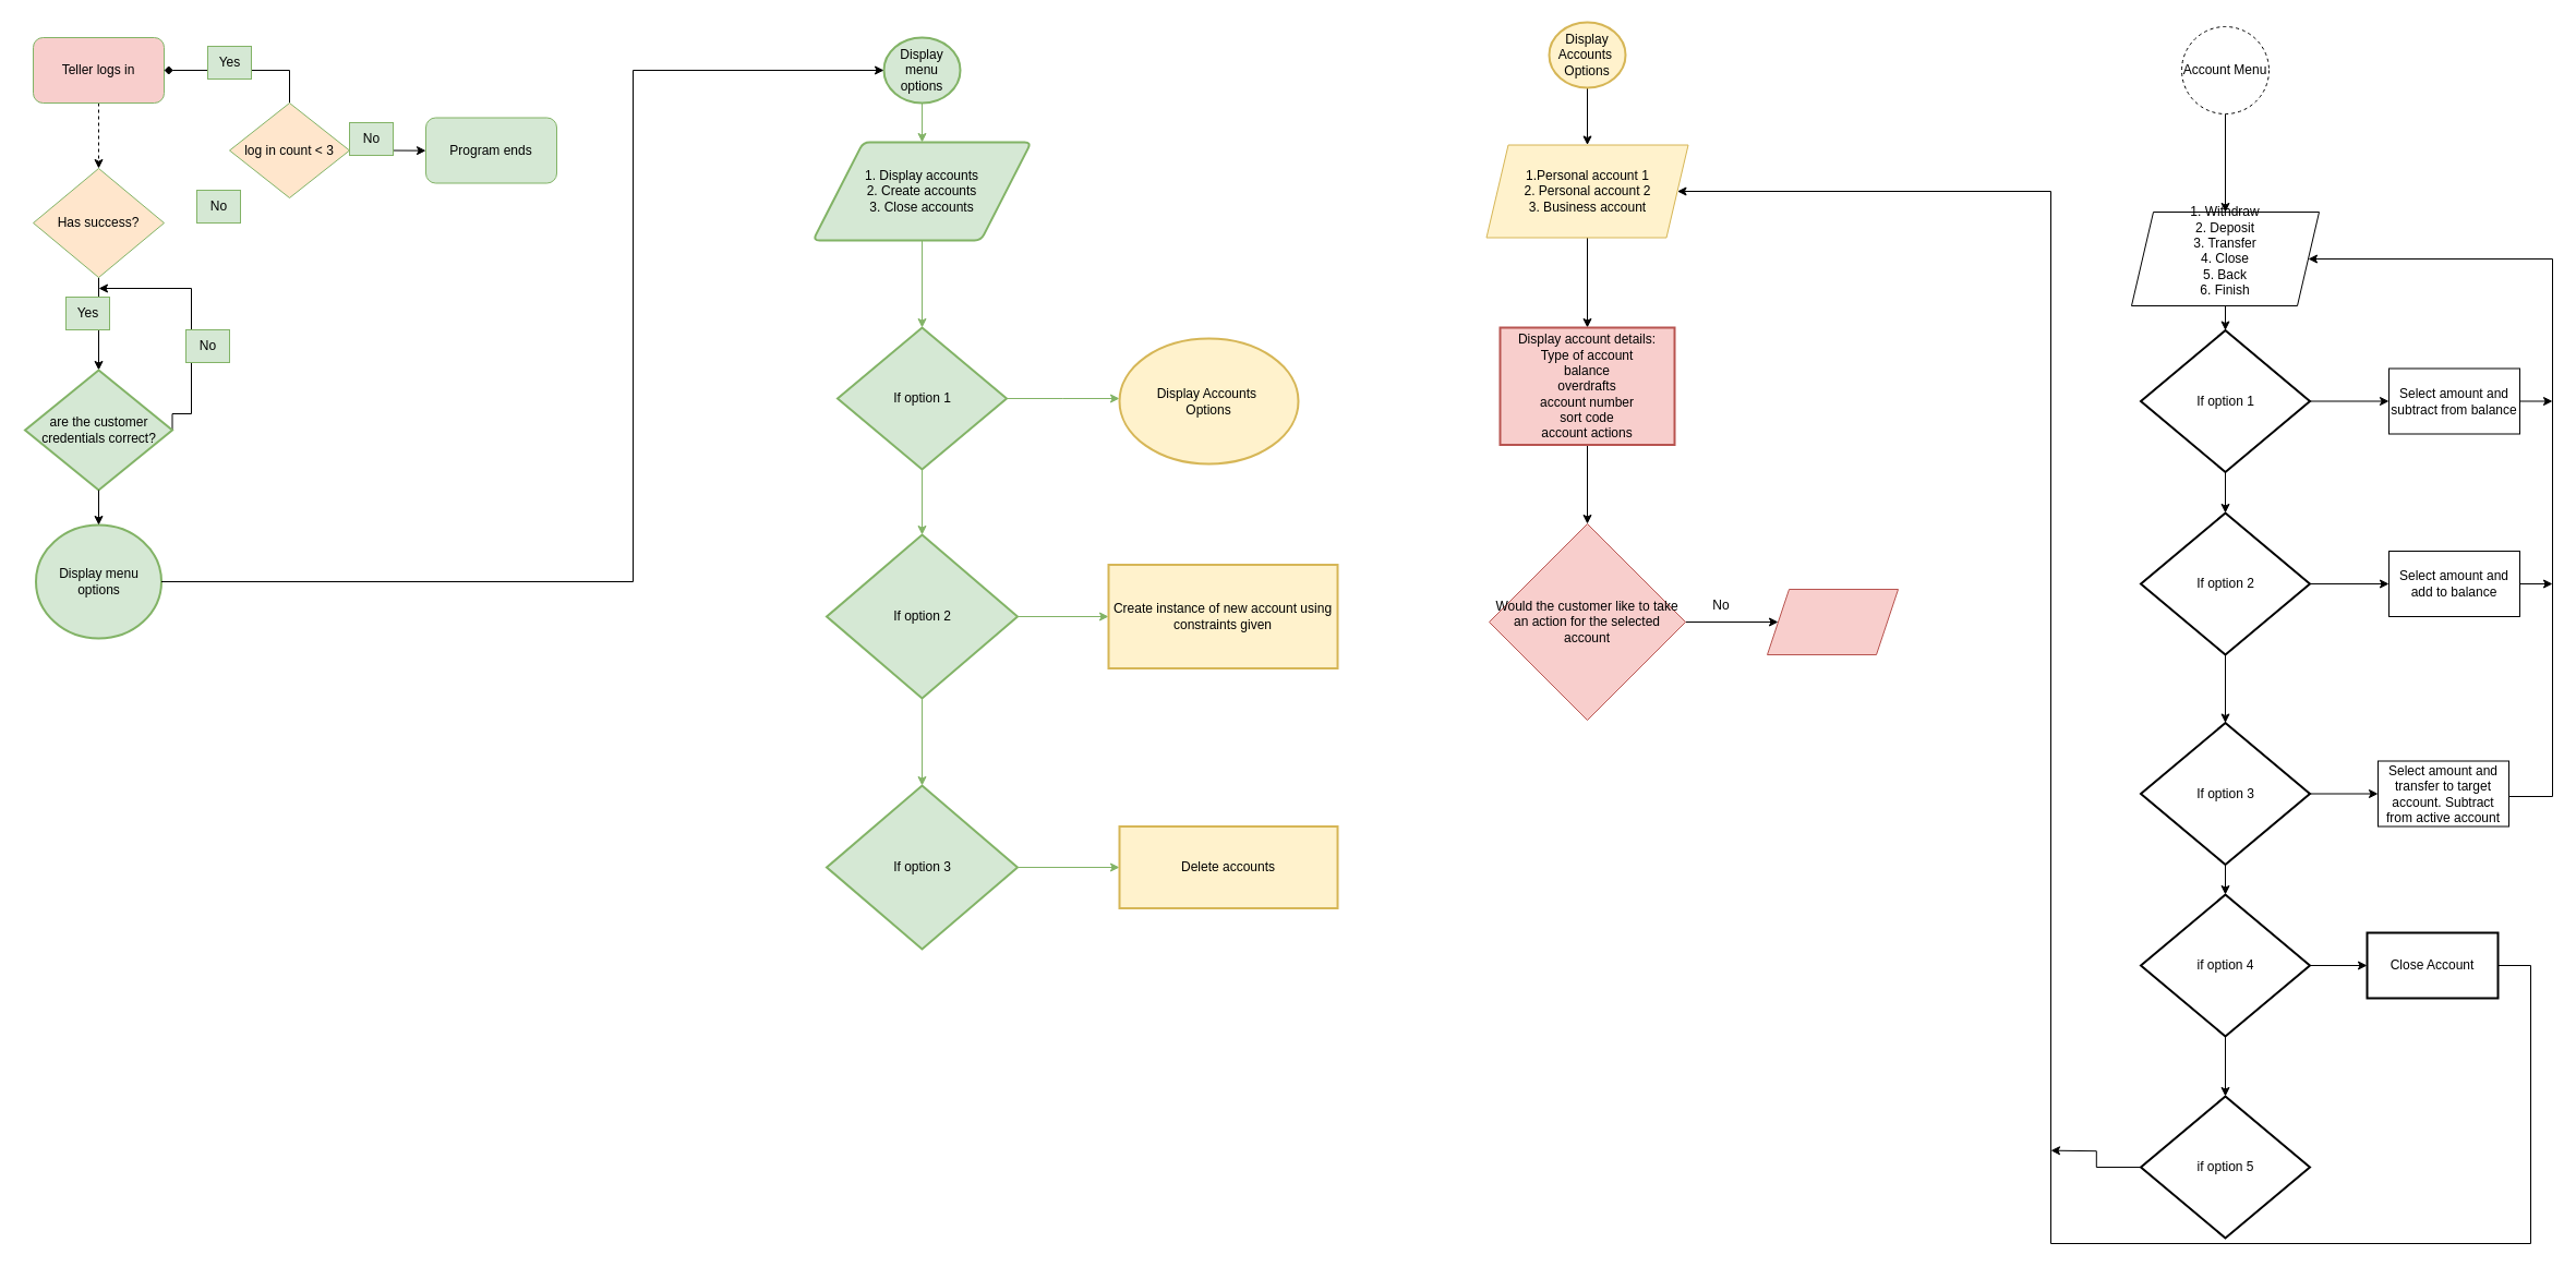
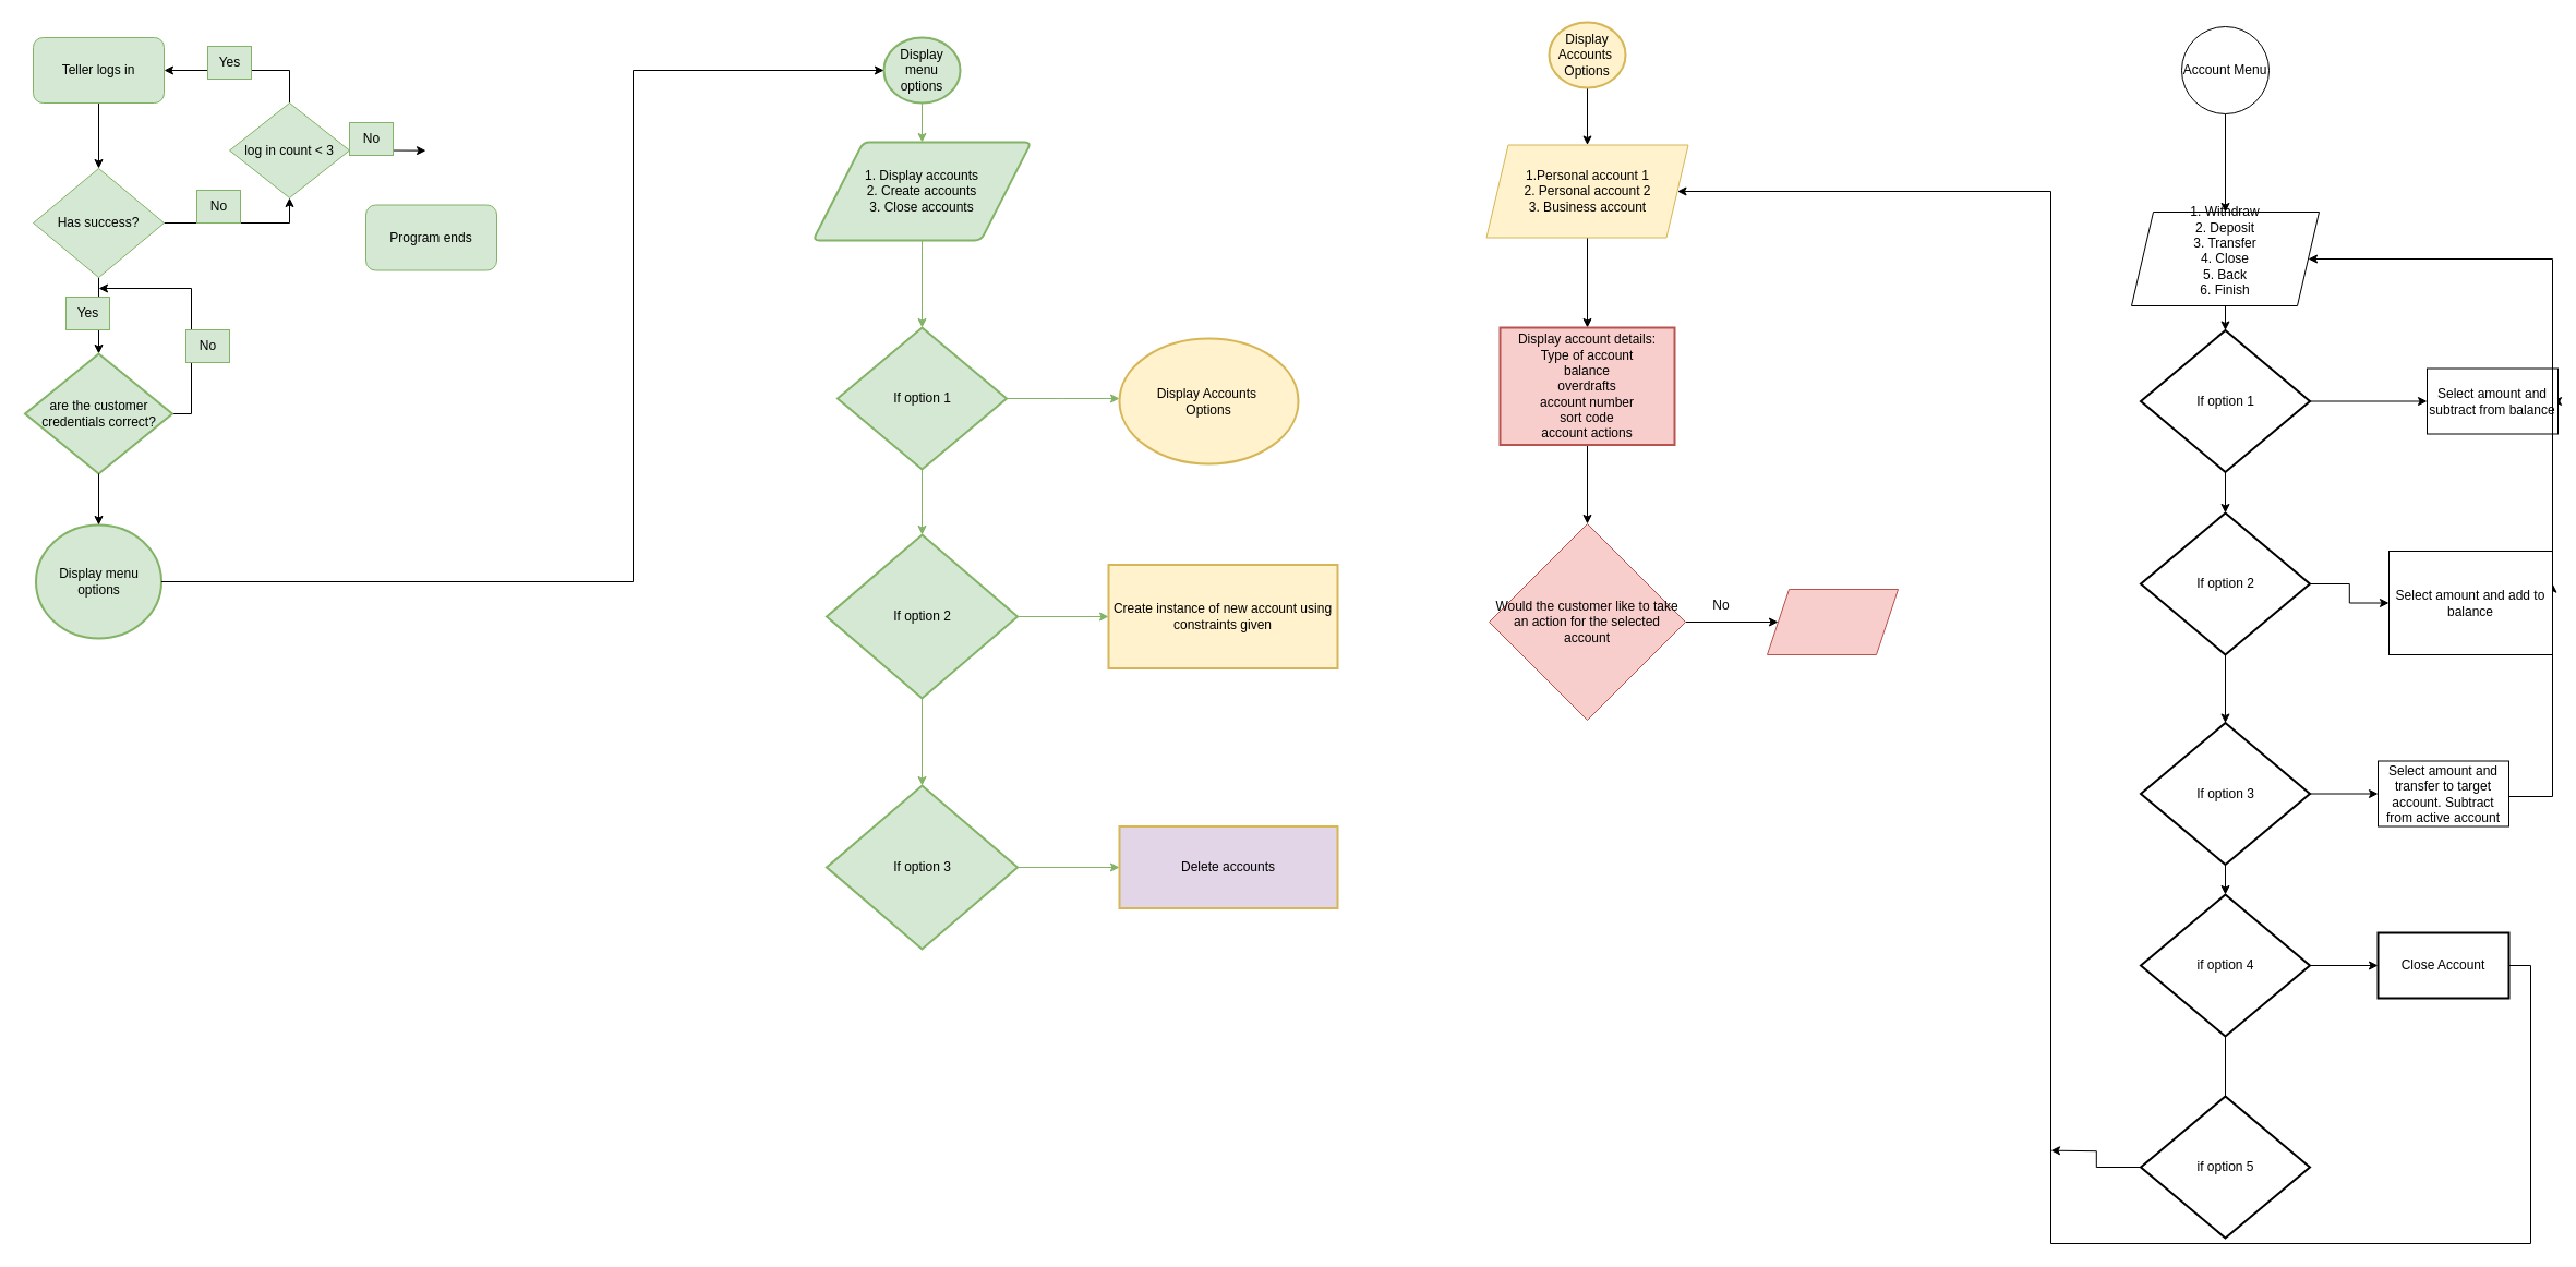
- <mxCell id="4" value="Teller logs in" style="rounded=1;whiteSpace=wrap;html=1;fillColor=#f8cecc;strokeColor=#82b366;" vertex="1" parent="2"><mxGeometry x="10" width="120" height="60" as="geometry" /></mxCell>
+ <mxCell id="4" value="Teller logs in" style="rounded=1;whiteSpace=wrap;html=1;fillColor=#d5e8d4;strokeColor=#82b366;" vertex="1" parent="2"><mxGeometry x="10" width="120" height="60" as="geometry" /></mxCell>
- <mxCell id="10" style="edgeStyle=orthogonalEdgeStyle;rounded=0;orthogonalLoop=1;jettySize=auto;html=1;exitX=0.5;exitY=0;exitDx=0;exitDy=0;entryX=1;entryY=0.5;entryDx=0;entryDy=0;endArrow=diamond;" edge="1" parent="2" source="12" target="4"><mxGeometry relative="1" as="geometry" /></mxCell>
+ <mxCell id="10" style="edgeStyle=orthogonalEdgeStyle;rounded=0;orthogonalLoop=1;jettySize=auto;html=1;exitX=0.5;exitY=0;exitDx=0;exitDy=0;entryX=1;entryY=0.5;entryDx=0;entryDy=0;" edge="1" parent="2" source="12" target="4"><mxGeometry relative="1" as="geometry" /></mxCell>
- <mxCell id="46" value="Account Menu" style="ellipse;whiteSpace=wrap;html=1;aspect=fixed;dashed=1;" vertex="1" parent="1"><mxGeometry x="2000" y="24" width="80" height="80" as="geometry" /></mxCell>
+ <mxCell id="46" value="Account Menu" style="ellipse;whiteSpace=wrap;html=1;aspect=fixed;" vertex="1" parent="1"><mxGeometry x="2000" y="24" width="80" height="80" as="geometry" /></mxCell>
- <mxCell id="3" style="edgeStyle=orthogonalEdgeStyle;rounded=0;orthogonalLoop=1;jettySize=auto;html=1;exitX=0.5;exitY=1;exitDx=0;exitDy=0;dashed=1;" edge="1" parent="2" source="4" target="7"><mxGeometry relative="1" as="geometry" /></mxCell>
+ <mxCell id="3" style="edgeStyle=orthogonalEdgeStyle;rounded=0;orthogonalLoop=1;jettySize=auto;html=1;exitX=0.5;exitY=1;exitDx=0;exitDy=0;" edge="1" parent="2" source="4" target="7"><mxGeometry relative="1" as="geometry" /></mxCell>
- <mxCell id="12" value="log in count &amp;lt; 3" style="rhombus;whiteSpace=wrap;html=1;fillColor=#ffe6cc;strokeColor=#82b366;" vertex="1" parent="2"><mxGeometry x="190" y="60" width="110" height="87" as="geometry" /></mxCell>
+ <mxCell id="12" value="log in count &amp;lt; 3" style="rhombus;whiteSpace=wrap;html=1;fillColor=#d5e8d4;strokeColor=#82b366;" vertex="1" parent="2"><mxGeometry x="190" y="60" width="110" height="87" as="geometry" /></mxCell>
- <mxCell id="14" value="Program ends" style="rounded=1;whiteSpace=wrap;html=1;fillColor=#d5e8d4;strokeColor=#82b366;" vertex="1" parent="2"><mxGeometry x="370" y="73.5" width="120" height="60" as="geometry" /></mxCell>
+ <mxCell id="14" value="Program ends" style="rounded=1;whiteSpace=wrap;html=1;fillColor=#d5e8d4;strokeColor=#82b366;" vertex="1" parent="2"><mxGeometry x="315" y="153.5" width="120" height="60" as="geometry" /></mxCell>
- <mxCell id="7" value="Has success?" style="rhombus;whiteSpace=wrap;html=1;fillColor=#ffe6cc;strokeColor=#82b366;" vertex="1" parent="2"><mxGeometry x="10" y="120" width="120" height="100" as="geometry" /></mxCell>
+ <mxCell id="7" value="Has success?" style="rhombus;whiteSpace=wrap;html=1;fillColor=#d5e8d4;strokeColor=#82b366;" vertex="1" parent="2"><mxGeometry x="10" y="120" width="120" height="100" as="geometry" /></mxCell>
+ <mxCell id="6" style="edgeStyle=orthogonalEdgeStyle;rounded=0;orthogonalLoop=1;jettySize=auto;html=1;exitX=1;exitY=0.5;exitDx=0;exitDy=0;entryX=0.5;entryY=1;entryDx=0;entryDy=0;" edge="1" parent="2" source="7" target="12"><mxGeometry relative="1" as="geometry"><mxPoint x="230" y="110" as="targetPoint" /></mxGeometry></mxCell>
- <mxCell id="59" value="Select amount and subtract from balance" style="rounded=0;whiteSpace=wrap;html=1;" vertex="1" parent="1"><mxGeometry x="2190" y="337.5" width="120" height="60" as="geometry" /></mxCell>
+ <mxCell id="59" value="Select amount and subtract from balance" style="rounded=0;whiteSpace=wrap;html=1;" vertex="1" parent="1"><mxGeometry x="2225" y="337.5" width="120" height="60" as="geometry" /></mxCell>
- <mxCell id="17" value="are the customer credentials correct?" style="strokeWidth=2;html=1;shape=mxgraph.flowchart.decision;whiteSpace=wrap;fillColor=#d5e8d4;strokeColor=#82b366;" vertex="1" parent="2"><mxGeometry x="2.5" y="305" width="135" height="110" as="geometry" /></mxCell>
+ <mxCell id="17" value="are the customer credentials correct?" style="strokeWidth=2;html=1;shape=mxgraph.flowchart.decision;whiteSpace=wrap;fillColor=#d5e8d4;strokeColor=#82b366;" vertex="1" parent="2"><mxGeometry x="2.5" y="290" width="135" height="110" as="geometry" /></mxCell>
- <mxCell id="61" value="Select amount and add to balance" style="rounded=0;whiteSpace=wrap;html=1;" vertex="1" parent="1"><mxGeometry x="2190" y="505" width="120" height="60" as="geometry" /></mxCell>
+ <mxCell id="61" value="Select amount and add to balance" style="rounded=0;whiteSpace=wrap;html=1;" vertex="1" parent="1"><mxGeometry x="2190" y="505" width="150" height="95" as="geometry" /></mxCell>
- <mxCell id="34" value="Delete accounts" style="whiteSpace=wrap;html=1;strokeWidth=2;fillColor=#fff2cc;strokeColor=#d6b656;" vertex="1" parent="1"><mxGeometry x="1026" y="757.5" width="200" height="75" as="geometry" /></mxCell>
+ <mxCell id="34" value="Delete accounts" style="whiteSpace=wrap;html=1;strokeWidth=2;fillColor=#e1d5e7;strokeColor=#d6b656;" vertex="1" parent="1"><mxGeometry x="1026" y="757.5" width="200" height="75" as="geometry" /></mxCell>
- <mxCell id="70" value="Close Account" style="whiteSpace=wrap;html=1;strokeWidth=2;" vertex="1" parent="1"><mxGeometry x="2170" y="855" width="120" height="60" as="geometry" /></mxCell>
+ <mxCell id="70" value="Close Account" style="whiteSpace=wrap;html=1;strokeWidth=2;" vertex="1" parent="1"><mxGeometry x="2180" y="855" width="120" height="60" as="geometry" /></mxCell>
- <mxCell id="64" value="" style="edgeStyle=orthogonalEdgeStyle;rounded=0;orthogonalLoop=1;jettySize=auto;html=1;" edge="1" parent="1" source="66" target="68"><mxGeometry relative="1" as="geometry" /></mxCell>
+ <mxCell id="64" value="" style="edgeStyle=orthogonalEdgeStyle;rounded=0;orthogonalLoop=1;jettySize=auto;html=1;endArrow=none;" edge="1" parent="1" source="66" target="68"><mxGeometry relative="1" as="geometry" /></mxCell>
